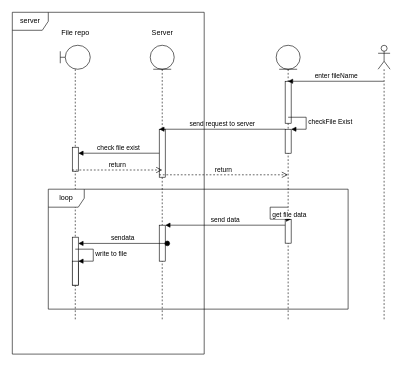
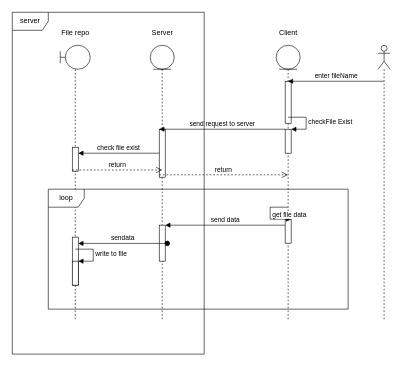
+ <mxCell id="9" value="Client" style="text;html=1;align=center;verticalAlign=middle;resizable=0;points=[];autosize=1;strokeColor=none;" parent="1" vertex="1"><mxGeometry x="455" y="45" width="50" height="20" as="geometry" /></mxCell>
